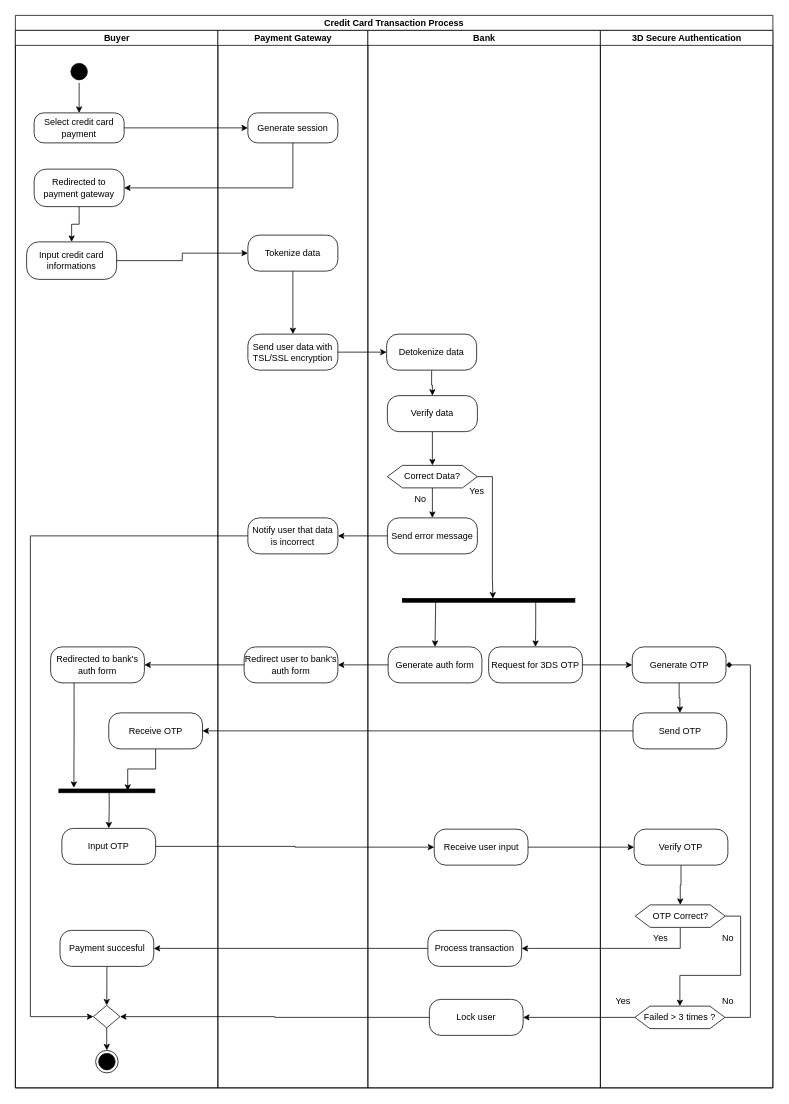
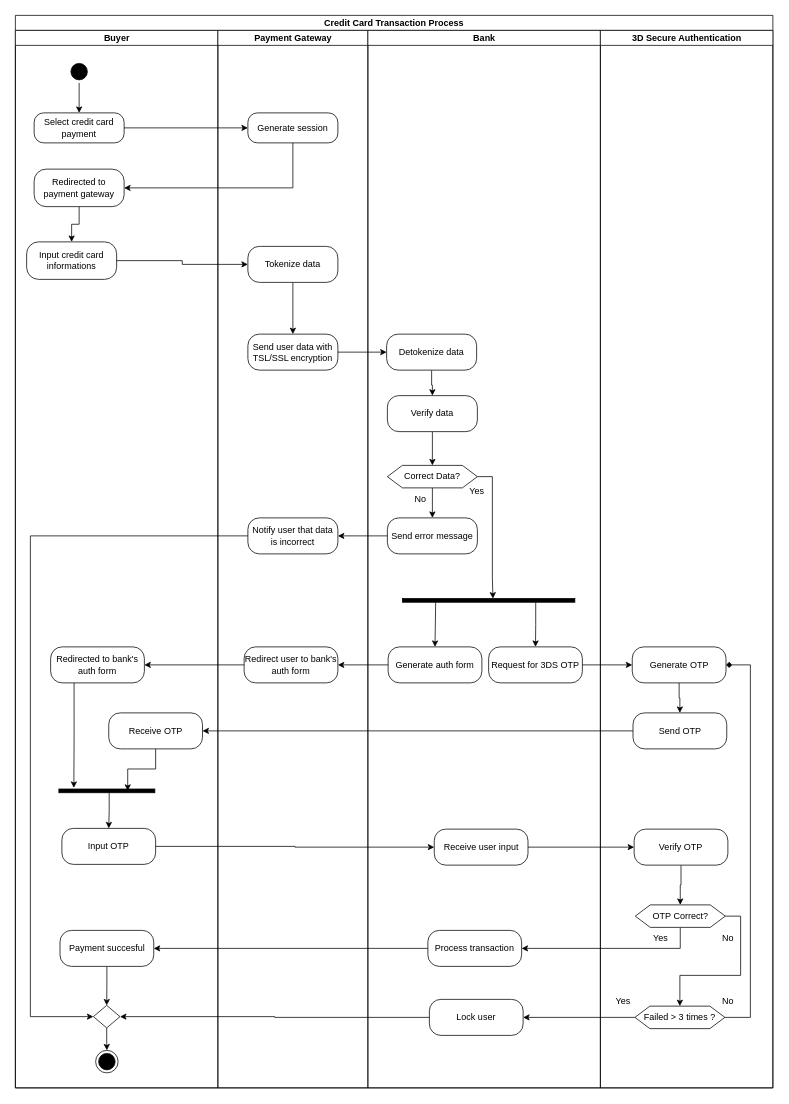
- <mxCell id="26" value="Tokenize data" style="rounded=1;whiteSpace=wrap;html=1;arcSize=32;" parent="23" vertex="1"><mxGeometry x="40" y="273" width="120" height="48" as="geometry" /></mxCell>
+ <mxCell id="26" value="Tokenize data" style="rounded=1;whiteSpace=wrap;html=1;arcSize=32;" parent="23" vertex="1"><mxGeometry x="40" y="288" width="120" height="48" as="geometry" /></mxCell>
